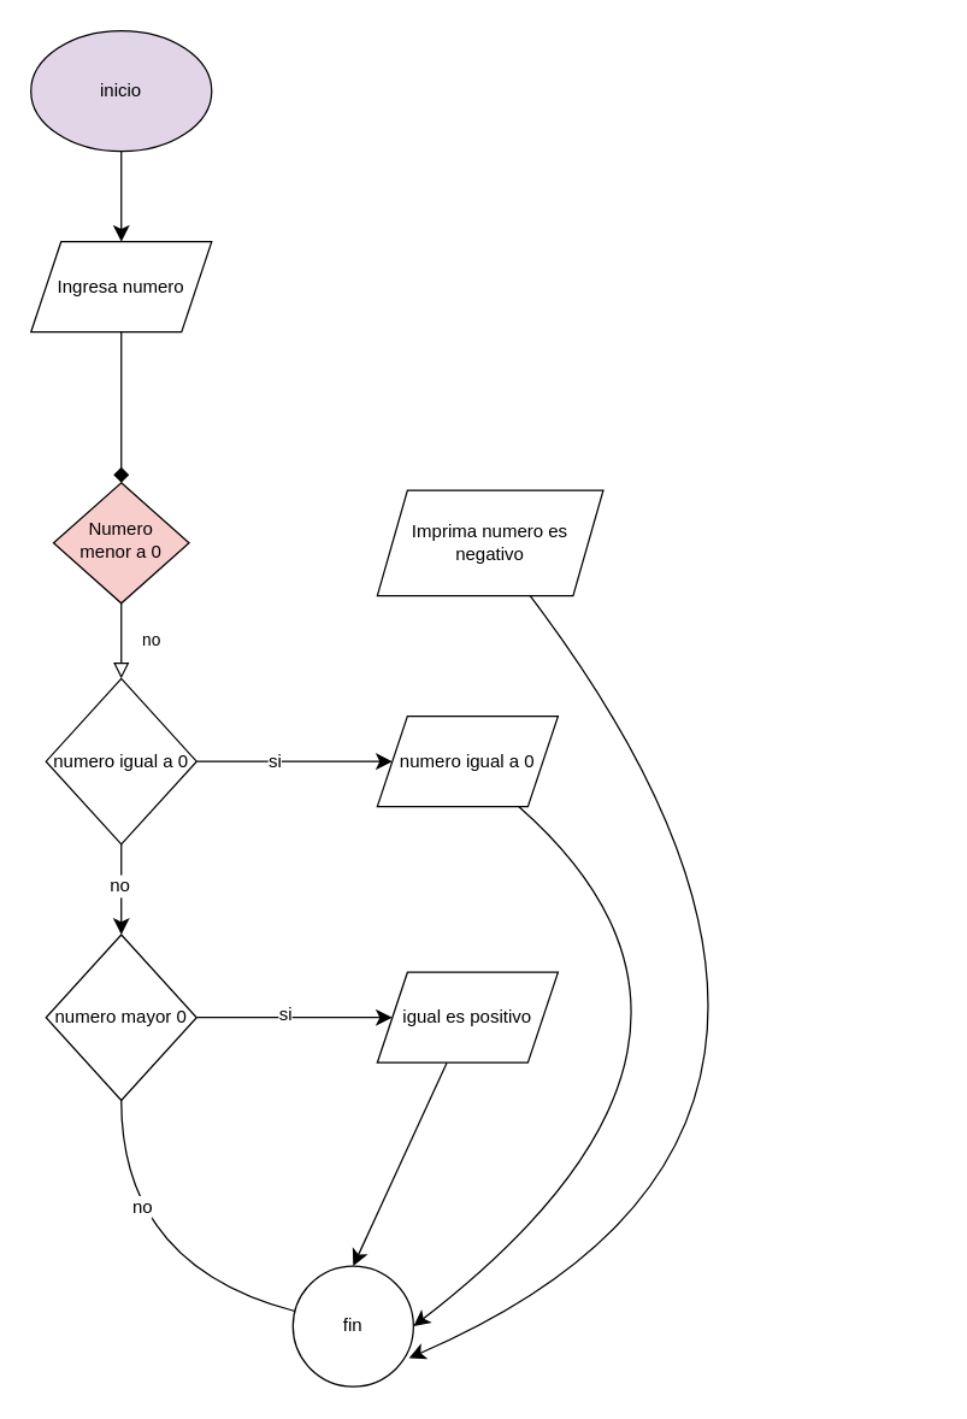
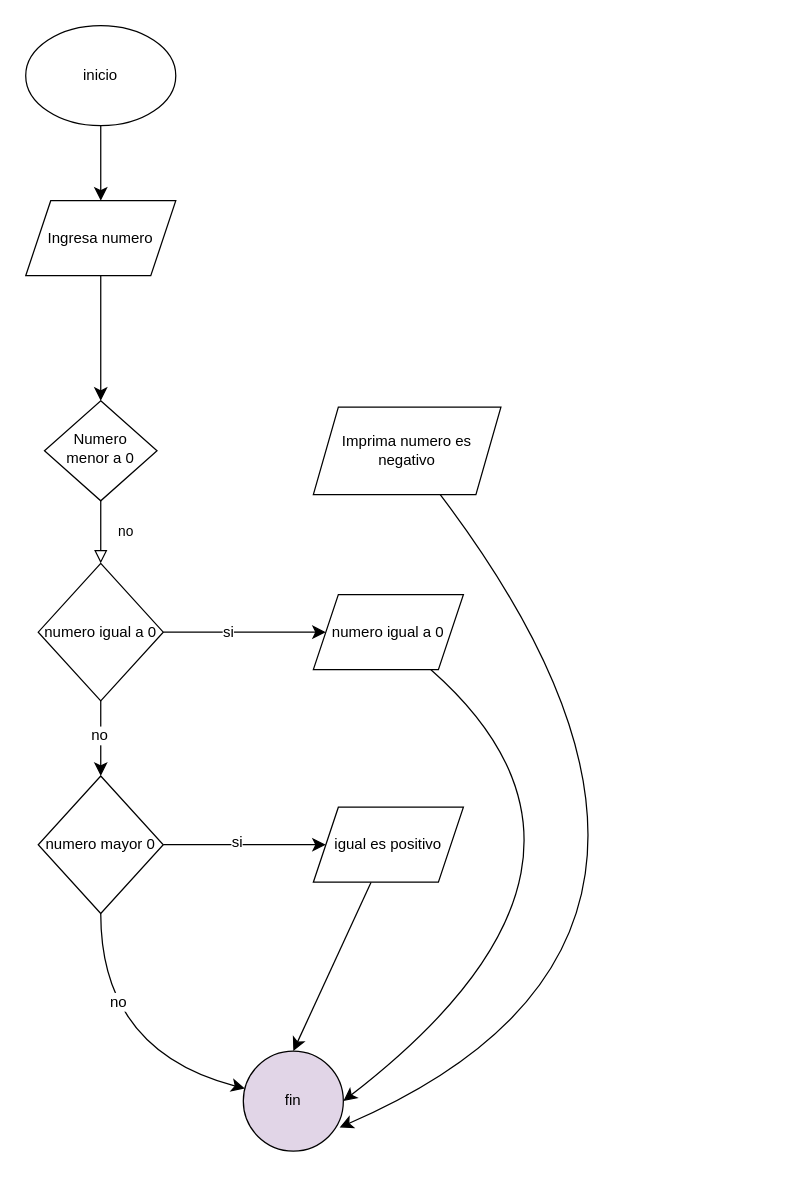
- <mxCell id="5" value="inicio" style="ellipse;whiteSpace=wrap;html=1;fillColor=#e1d5e7;" vertex="1" parent="1"><mxGeometry x="20" y="20" width="120" height="80" as="geometry" /></mxCell>
+ <mxCell id="5" value="inicio" style="ellipse;whiteSpace=wrap;html=1;" vertex="1" parent="1"><mxGeometry x="20" y="20" width="120" height="80" as="geometry" /></mxCell>
- <mxCell id="6" style="edgeStyle=none;curved=1;rounded=0;orthogonalLoop=1;jettySize=auto;html=1;fontSize=12;startSize=8;endSize=8;endArrow=diamond;" edge="1" parent="1" source="7" target="3"><mxGeometry relative="1" as="geometry" /></mxCell>
+ <mxCell id="6" style="edgeStyle=none;curved=1;rounded=0;orthogonalLoop=1;jettySize=auto;html=1;fontSize=12;startSize=8;endSize=8;" edge="1" parent="1" source="7" target="3"><mxGeometry relative="1" as="geometry" /></mxCell>
- <mxCell id="3" value="Numero menor a 0" style="rhombus;whiteSpace=wrap;html=1;shadow=0;fontFamily=Helvetica;fontSize=12;align=center;strokeWidth=1;spacing=6;spacingTop=-4;fillColor=#f8cecc;" parent="1" vertex="1"><mxGeometry x="35" y="320" width="90" height="80" as="geometry" /></mxCell>
+ <mxCell id="3" value="Numero menor a 0" style="rhombus;whiteSpace=wrap;html=1;shadow=0;fontFamily=Helvetica;fontSize=12;align=center;strokeWidth=1;spacing=6;spacingTop=-4;" parent="1" vertex="1"><mxGeometry x="35" y="320" width="90" height="80" as="geometry" /></mxCell>
- <mxCell id="19" value="" style="edgeStyle=none;curved=1;rounded=0;orthogonalLoop=1;jettySize=auto;html=1;fontSize=12;startSize=8;endSize=8;endArrow=none;" edge="1" parent="1" source="21" target="24"><mxGeometry relative="1" as="geometry"><Array as="points"><mxPoint x="80" y="840" /></Array></mxGeometry></mxCell>
+ <mxCell id="19" value="" style="edgeStyle=none;curved=1;rounded=0;orthogonalLoop=1;jettySize=auto;html=1;fontSize=12;startSize=8;endSize=8;" edge="1" parent="1" source="21" target="24"><mxGeometry relative="1" as="geometry"><Array as="points"><mxPoint x="80" y="840" /></Array></mxGeometry></mxCell>
- <mxCell id="24" value="fin" style="ellipse;whiteSpace=wrap;html=1;" vertex="1" parent="1"><mxGeometry x="194" y="840" width="80" height="80" as="geometry" /></mxCell>
+ <mxCell id="24" value="fin" style="ellipse;whiteSpace=wrap;html=1;fillColor=#e1d5e7;" vertex="1" parent="1"><mxGeometry x="194" y="840" width="80" height="80" as="geometry" /></mxCell>
